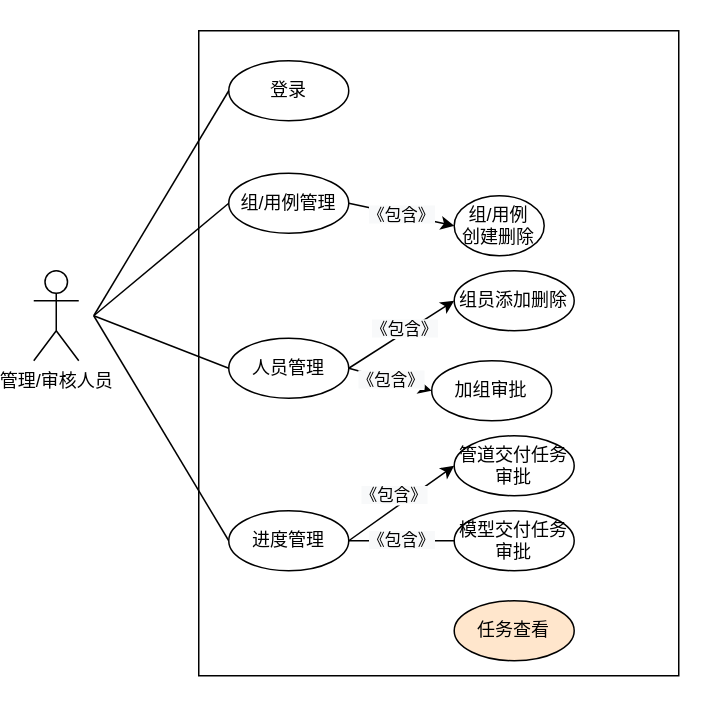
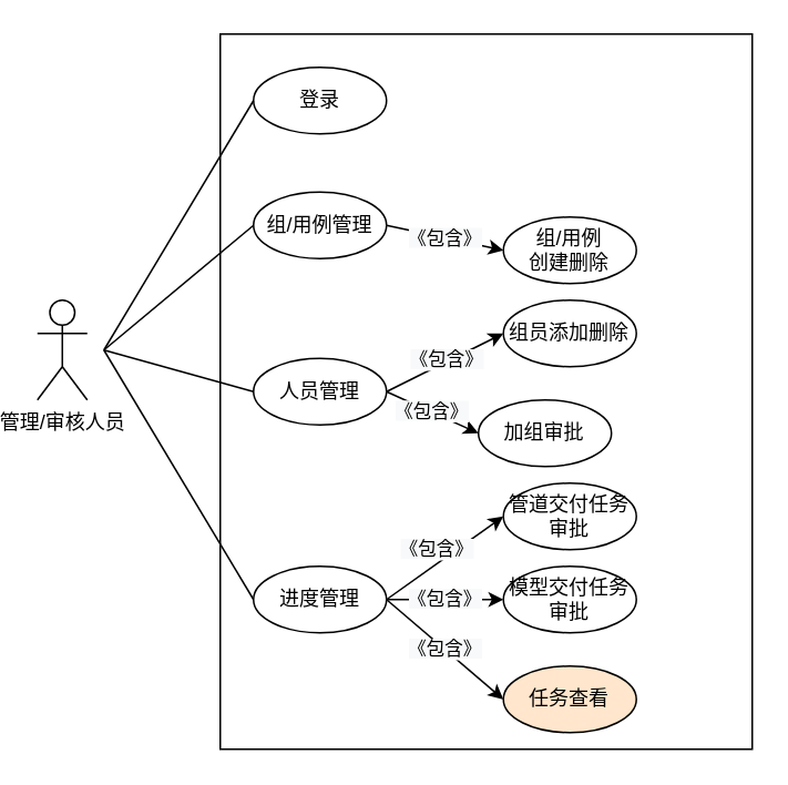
- <mxCell id="5" value="组/用例&lt;br&gt;创建删除" style="ellipse;whiteSpace=wrap;html=1;" vertex="1" parent="1"><mxGeometry x="300.3" y="130" width="60" height="40" as="geometry" /></mxCell>
+ <mxCell id="5" value="组/用例&lt;br&gt;创建删除" style="ellipse;whiteSpace=wrap;html=1;" vertex="1" parent="1"><mxGeometry x="300.3" y="130" width="80" height="40" as="geometry" /></mxCell>
- <mxCell id="15" value="人员管理" style="ellipse;whiteSpace=wrap;html=1;" vertex="1" parent="1"><mxGeometry x="150" y="225" width="80" height="40" as="geometry" /></mxCell>
+ <mxCell id="15" value="人员管理" style="ellipse;whiteSpace=wrap;html=1;" vertex="1" parent="1"><mxGeometry x="150" y="215" width="80" height="40" as="geometry" /></mxCell>
- <mxCell id="19" value="&lt;span style=&quot;color: rgb(0 , 0 , 0) ; font-family: &amp;#34;helvetica&amp;#34; ; font-size: 11px ; font-style: normal ; font-weight: 400 ; letter-spacing: normal ; text-align: center ; text-indent: 0px ; text-transform: none ; word-spacing: 0px ; background-color: rgb(248 , 249 , 250) ; display: inline ; float: none&quot;&gt;《包含》&lt;/span&gt;" style="edgeStyle=orthogonalEdgeStyle;rounded=0;orthogonalLoop=1;jettySize=auto;html=1;endArrow=none;" edge="1" parent="1" source="20" target="24"><mxGeometry relative="1" as="geometry" /></mxCell>
+ <mxCell id="19" value="&lt;span style=&quot;color: rgb(0 , 0 , 0) ; font-family: &amp;#34;helvetica&amp;#34; ; font-size: 11px ; font-style: normal ; font-weight: 400 ; letter-spacing: normal ; text-align: center ; text-indent: 0px ; text-transform: none ; word-spacing: 0px ; background-color: rgb(248 , 249 , 250) ; display: inline ; float: none&quot;&gt;《包含》&lt;/span&gt;" style="edgeStyle=orthogonalEdgeStyle;rounded=0;orthogonalLoop=1;jettySize=auto;html=1;" edge="1" parent="1" source="20" target="24"><mxGeometry relative="1" as="geometry" /></mxCell>
+ <mxCell id="14" value="&lt;span style=&quot;color: rgb(0 , 0 , 0) ; font-family: &amp;#34;helvetica&amp;#34; ; font-size: 11px ; font-style: normal ; font-weight: 400 ; letter-spacing: normal ; text-align: center ; text-indent: 0px ; text-transform: none ; word-spacing: 0px ; background-color: rgb(248 , 249 , 250) ; display: inline ; float: none&quot;&gt;《包含》&lt;/span&gt;" style="endArrow=classic;html=1;entryX=0;entryY=0.5;entryDx=0;entryDy=0;exitX=1;exitY=0.5;exitDx=0;exitDy=0;" edge="1" parent="1" source="20" target="22"><mxGeometry width="50" height="50" relative="1" as="geometry"><mxPoint x="230" y="280" as="sourcePoint" /><mxPoint x="280" y="230" as="targetPoint" /></mxGeometry></mxCell>
